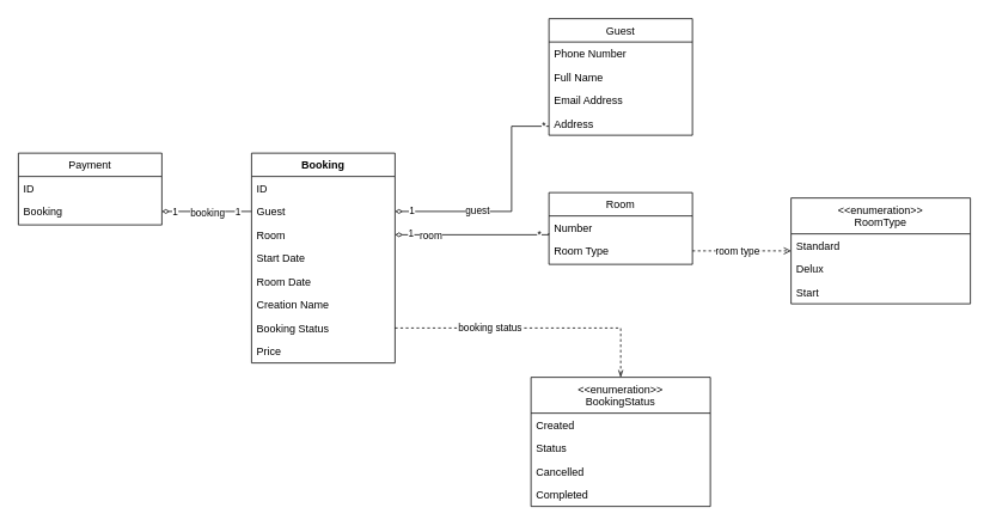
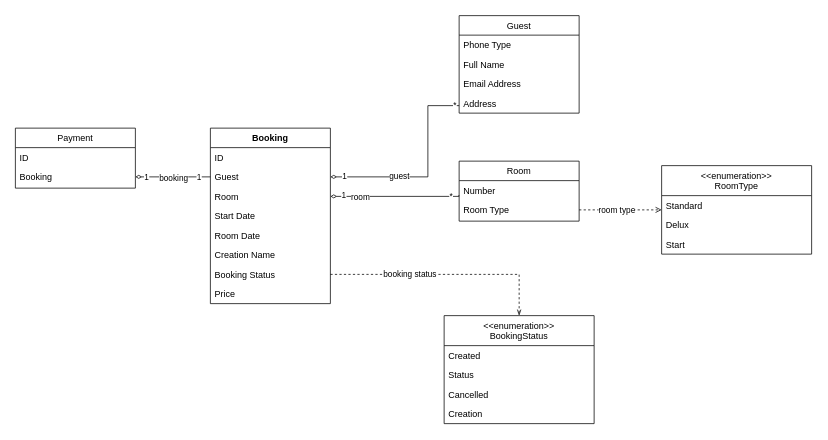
- <mxCell id="3" value="Phone Number" style="text;align=left;verticalAlign=top;spacingLeft=4;spacingRight=4;overflow=hidden;rotatable=0;points=[[0,0.5],[1,0.5]];portConstraint=eastwest;" parent="2" vertex="1"><mxGeometry y="26" width="160" height="26" as="geometry" /></mxCell>
+ <mxCell id="3" value="Phone Type" style="text;align=left;verticalAlign=top;spacingLeft=4;spacingRight=4;overflow=hidden;rotatable=0;points=[[0,0.5],[1,0.5]];portConstraint=eastwest;" parent="2" vertex="1"><mxGeometry y="26" width="160" height="26" as="geometry" /></mxCell>
- <mxCell id="29" value="Completed" style="text;align=left;verticalAlign=top;spacingLeft=4;spacingRight=4;overflow=hidden;rotatable=0;points=[[0,0.5],[1,0.5]];portConstraint=eastwest;rounded=0;shadow=0;html=0;" parent="25" vertex="1"><mxGeometry y="118" width="200" height="26" as="geometry" /></mxCell>
+ <mxCell id="29" value="Creation" style="text;align=left;verticalAlign=top;spacingLeft=4;spacingRight=4;overflow=hidden;rotatable=0;points=[[0,0.5],[1,0.5]];portConstraint=eastwest;rounded=0;shadow=0;html=0;" parent="25" vertex="1"><mxGeometry y="118" width="200" height="26" as="geometry" /></mxCell>
